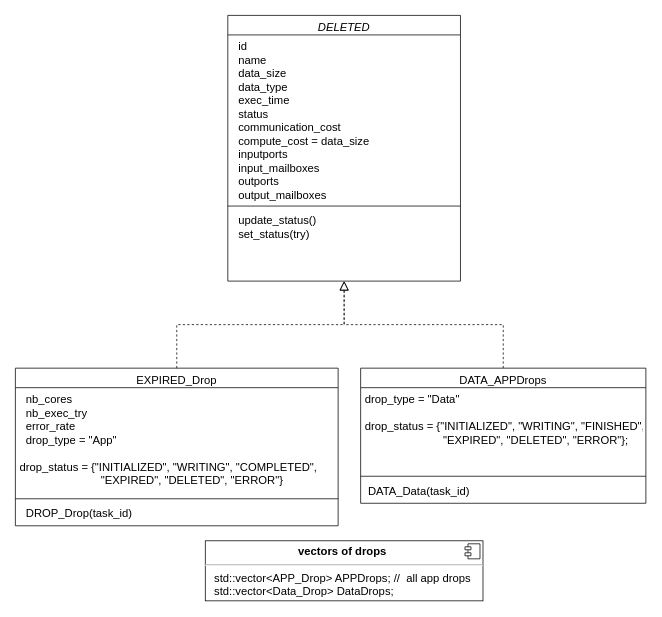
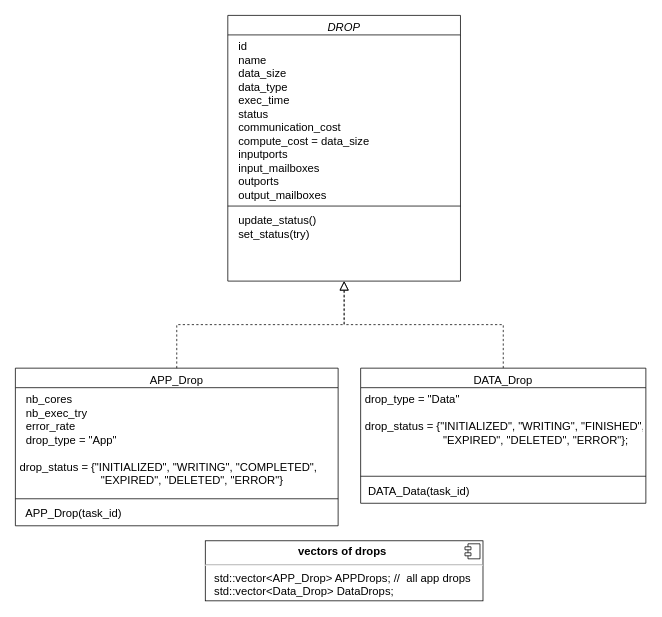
- <mxCell id="2" value="DELETED" style="swimlane;fontStyle=2;align=center;verticalAlign=top;childLayout=stackLayout;horizontal=1;startSize=26;horizontalStack=0;resizeParent=1;resizeLast=0;collapsible=1;marginBottom=0;rounded=0;shadow=0;strokeWidth=1;fontSize=15;" parent="1" vertex="1"><mxGeometry x="303" y="20" width="310" height="354" as="geometry"><mxRectangle x="220" y="120" width="160" height="26" as="alternateBounds" /></mxGeometry></mxCell>
+ <mxCell id="2" value="DROP" style="swimlane;fontStyle=2;align=center;verticalAlign=top;childLayout=stackLayout;horizontal=1;startSize=26;horizontalStack=0;resizeParent=1;resizeLast=0;collapsible=1;marginBottom=0;rounded=0;shadow=0;strokeWidth=1;fontSize=15;" parent="1" vertex="1"><mxGeometry x="303" y="20" width="310" height="354" as="geometry"><mxRectangle x="220" y="120" width="160" height="26" as="alternateBounds" /></mxGeometry></mxCell>
- <mxCell id="6" value="EXPIRED_Drop" style="swimlane;fontStyle=0;align=center;verticalAlign=top;childLayout=stackLayout;horizontal=1;startSize=26;horizontalStack=0;resizeParent=1;resizeLast=0;collapsible=1;marginBottom=0;rounded=0;shadow=0;strokeWidth=1;fontSize=15;" parent="1" vertex="1"><mxGeometry x="20" y="490" width="430" height="210" as="geometry"><mxRectangle x="130" y="380" width="160" height="26" as="alternateBounds" /></mxGeometry></mxCell>
+ <mxCell id="6" value="APP_Drop" style="swimlane;fontStyle=0;align=center;verticalAlign=top;childLayout=stackLayout;horizontal=1;startSize=26;horizontalStack=0;resizeParent=1;resizeLast=0;collapsible=1;marginBottom=0;rounded=0;shadow=0;strokeWidth=1;fontSize=15;" parent="1" vertex="1"><mxGeometry x="20" y="490" width="430" height="210" as="geometry"><mxRectangle x="130" y="380" width="160" height="26" as="alternateBounds" /></mxGeometry></mxCell>
- <mxCell id="15" value="DATA_APPDrops" style="swimlane;fontStyle=0;align=center;verticalAlign=top;childLayout=stackLayout;horizontal=1;startSize=26;horizontalStack=0;resizeParent=1;resizeLast=0;collapsible=1;marginBottom=0;rounded=0;shadow=0;strokeWidth=1;fontSize=15;" parent="14" vertex="1"><mxGeometry width="380" height="180" as="geometry"><mxRectangle x="340" y="380" width="170" height="26" as="alternateBounds" /></mxGeometry></mxCell>
+ <mxCell id="15" value="DATA_Drop" style="swimlane;fontStyle=0;align=center;verticalAlign=top;childLayout=stackLayout;horizontal=1;startSize=26;horizontalStack=0;resizeParent=1;resizeLast=0;collapsible=1;marginBottom=0;rounded=0;shadow=0;strokeWidth=1;fontSize=15;" parent="14" vertex="1"><mxGeometry width="380" height="180" as="geometry"><mxRectangle x="340" y="380" width="170" height="26" as="alternateBounds" /></mxGeometry></mxCell>
- <mxCell id="9" value="  DROP_Drop(task_id)&#10;" style="text;align=left;verticalAlign=top;spacingLeft=4;spacingRight=4;overflow=hidden;rotatable=0;points=[[0,0.5],[1,0.5]];portConstraint=eastwest;fontSize=15;" parent="6" vertex="1"><mxGeometry y="178" width="430" height="26" as="geometry" /></mxCell>
+ <mxCell id="9" value="  APP_Drop(task_id)&#10;" style="text;align=left;verticalAlign=top;spacingLeft=4;spacingRight=4;overflow=hidden;rotatable=0;points=[[0,0.5],[1,0.5]];portConstraint=eastwest;fontSize=15;" parent="6" vertex="1"><mxGeometry y="178" width="430" height="26" as="geometry" /></mxCell>
